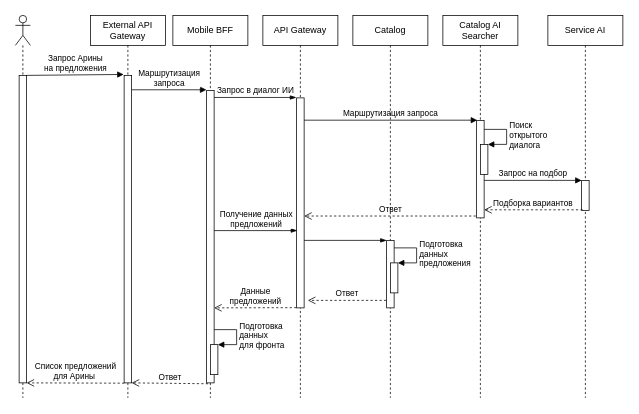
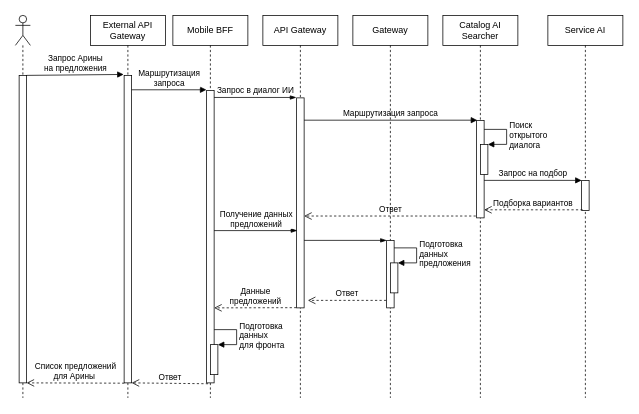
- <mxCell id="29" value="Catalog" style="shape=umlLifeline;perimeter=lifelinePerimeter;whiteSpace=wrap;html=1;container=1;collapsible=0;recursiveResize=0;outlineConnect=0;" vertex="1" parent="1"><mxGeometry x="470" y="20" width="100" height="510" as="geometry" /></mxCell>
+ <mxCell id="29" value="Gateway" style="shape=umlLifeline;perimeter=lifelinePerimeter;whiteSpace=wrap;html=1;container=1;collapsible=0;recursiveResize=0;outlineConnect=0;" vertex="1" parent="1"><mxGeometry x="470" y="20" width="100" height="510" as="geometry" /></mxCell>
